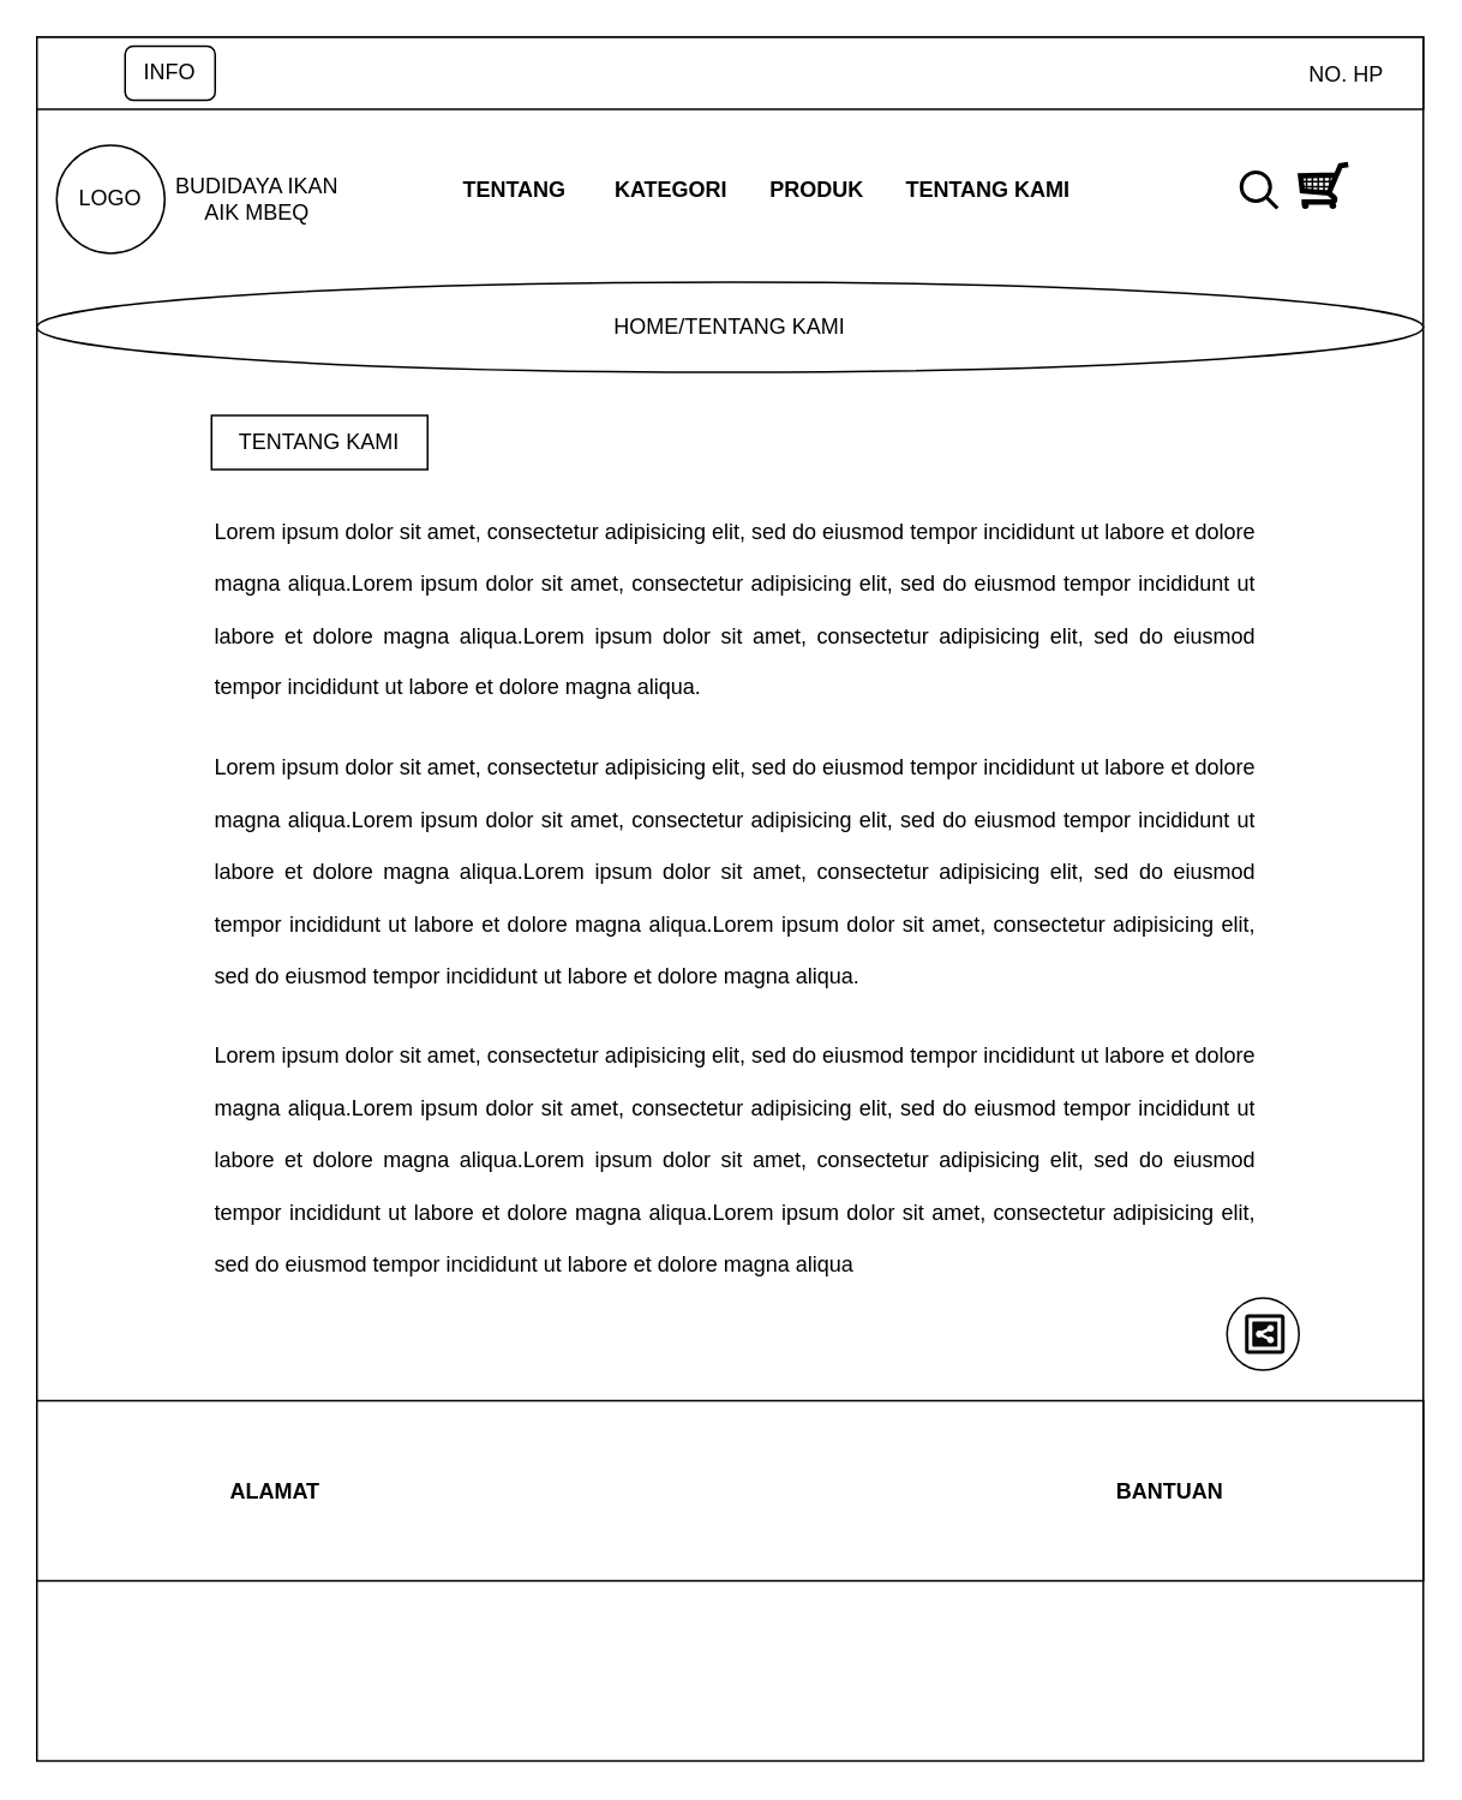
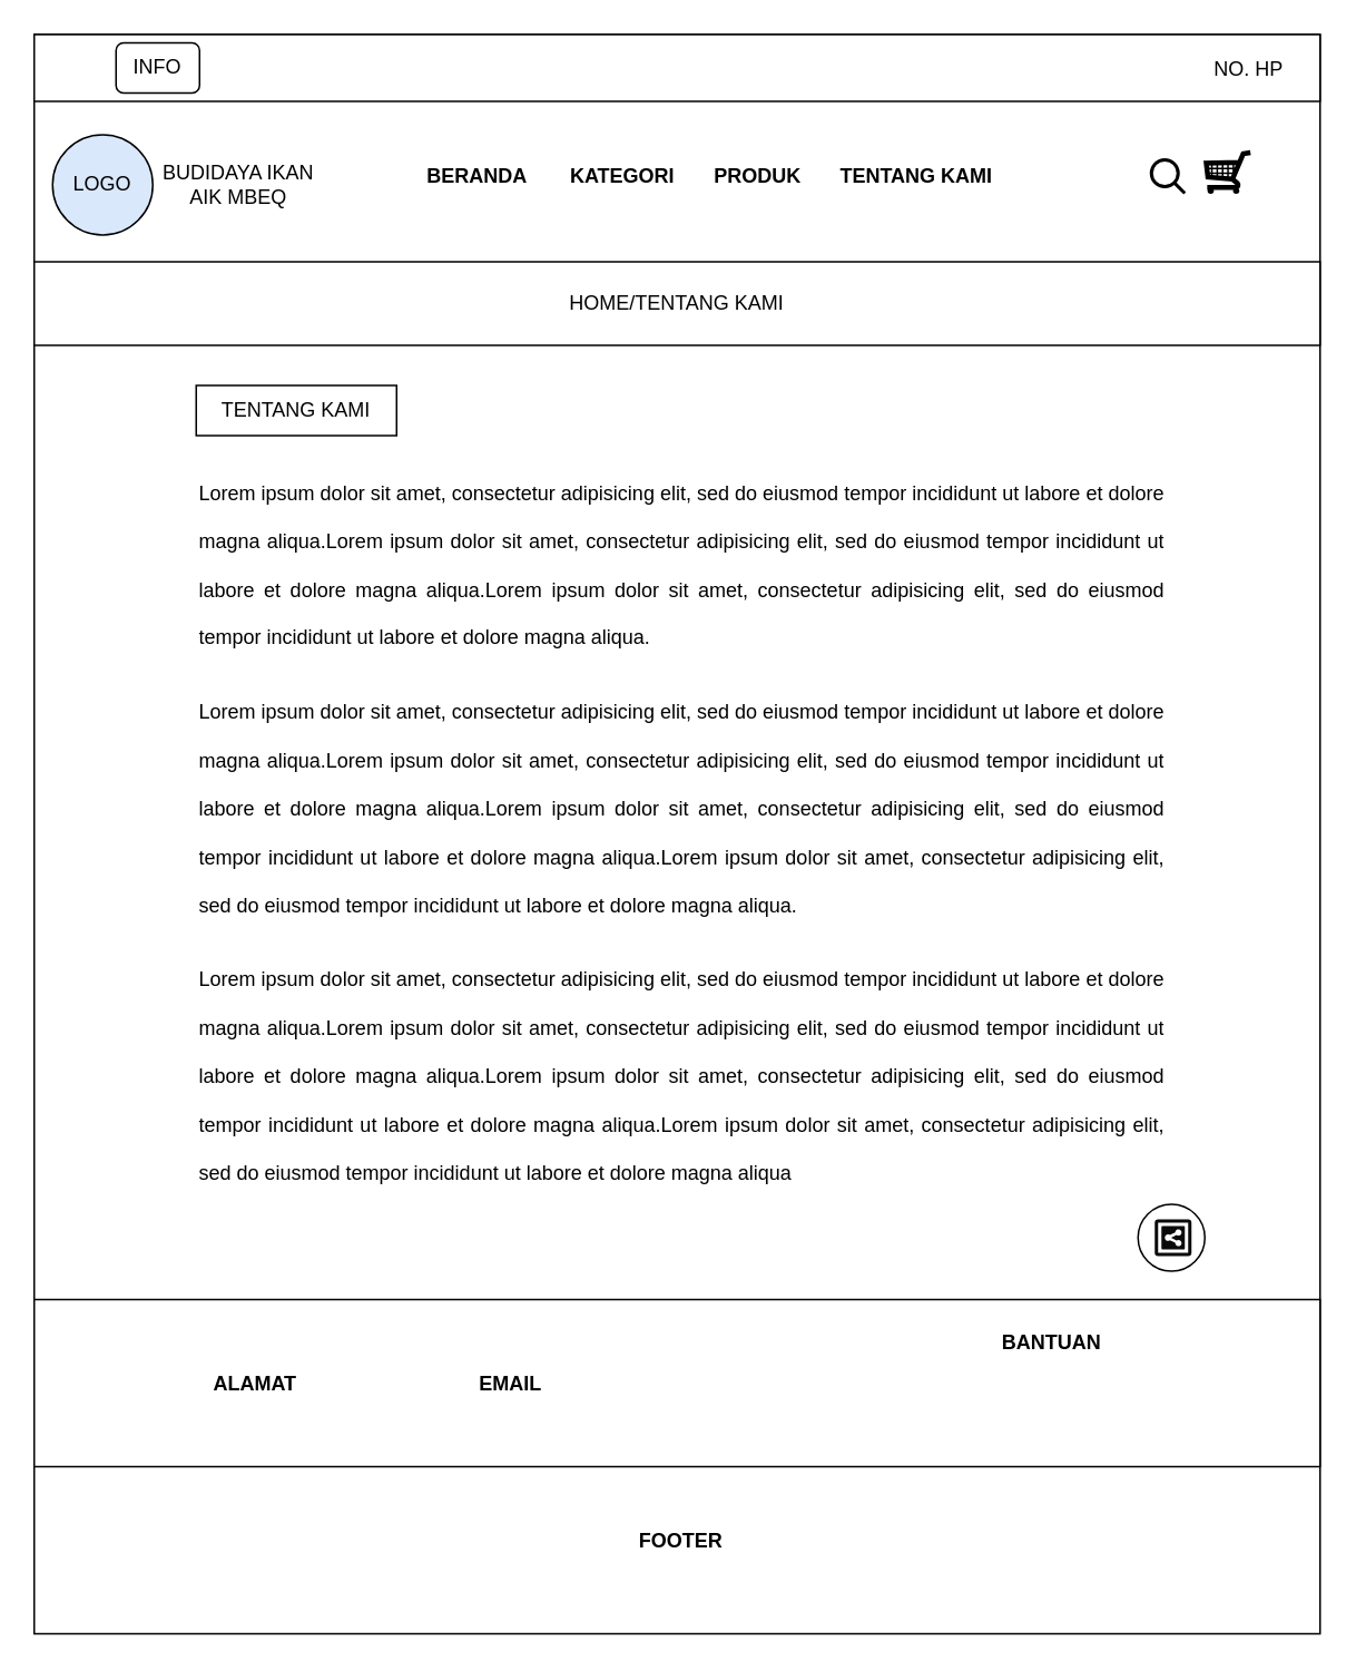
- <mxCell id="9" value="&lt;b&gt;TENTANG&lt;/b&gt;" style="text;html=1;resizable=0;autosize=1;align=center;verticalAlign=middle;points=[];fillColor=none;strokeColor=none;rounded=0;" parent="1" vertex="1"><mxGeometry x="245" y="90" width="80" height="30" as="geometry" /></mxCell>
+ <mxCell id="9" value="&lt;b&gt;BERANDA&lt;/b&gt;" style="text;html=1;resizable=0;autosize=1;align=center;verticalAlign=middle;points=[];fillColor=none;strokeColor=none;rounded=0;" parent="1" vertex="1"><mxGeometry x="245" y="90" width="80" height="30" as="geometry" /></mxCell>
- <mxCell id="6" value="LOGO" style="ellipse;whiteSpace=wrap;html=1;aspect=fixed;" parent="1" vertex="1"><mxGeometry x="31" y="80" width="60" height="60" as="geometry" /></mxCell>
+ <mxCell id="6" value="LOGO" style="ellipse;whiteSpace=wrap;html=1;aspect=fixed;fillColor=#dae8fc;" parent="1" vertex="1"><mxGeometry x="31" y="80" width="60" height="60" as="geometry" /></mxCell>
- <mxCell id="20" value="HOME/TENTANG KAMI" style="ellipse;whiteSpace=wrap;html=1;" vertex="1" parent="1"><mxGeometry x="20" y="156" width="770" height="50" as="geometry" /></mxCell>
+ <mxCell id="20" value="HOME/TENTANG KAMI" style="rounded=0;whiteSpace=wrap;html=1;" vertex="1" parent="1"><mxGeometry x="20" y="156" width="770" height="50" as="geometry" /></mxCell>
+ <mxCell id="17" value="&lt;b&gt;EMAIL&lt;/b&gt;" style="text;html=1;resizable=0;autosize=1;align=center;verticalAlign=middle;points=[];fillColor=none;strokeColor=none;rounded=0;" parent="1" vertex="1"><mxGeometry x="275" y="813" width="60" height="30" as="geometry" /></mxCell>
- <mxCell id="18" value="&lt;b&gt;BANTUAN&lt;/b&gt;" style="text;html=1;resizable=0;autosize=1;align=center;verticalAlign=middle;points=[];fillColor=none;strokeColor=none;rounded=0;" parent="1" vertex="1"><mxGeometry x="609" y="813" width="80" height="30" as="geometry" /></mxCell>
+ <mxCell id="18" value="&lt;b&gt;BANTUAN&lt;/b&gt;" style="text;html=1;resizable=0;autosize=1;align=center;verticalAlign=middle;points=[];fillColor=none;strokeColor=none;rounded=0;" parent="1" vertex="1"><mxGeometry x="589" y="788" width="80" height="30" as="geometry" /></mxCell>
+ <mxCell id="19" value="&lt;b&gt;FOOTER&lt;/b&gt;" style="text;html=1;resizable=0;autosize=1;align=center;verticalAlign=middle;points=[];fillColor=none;strokeColor=none;rounded=0;" parent="1" vertex="1"><mxGeometry x="372" y="907" width="70" height="30" as="geometry" /></mxCell>
